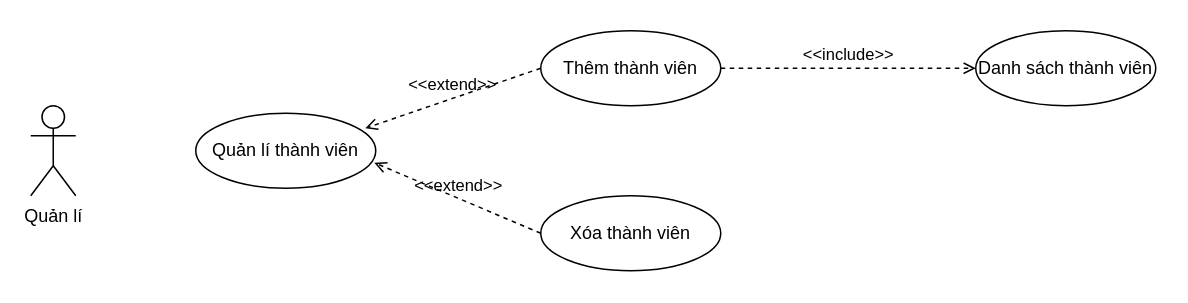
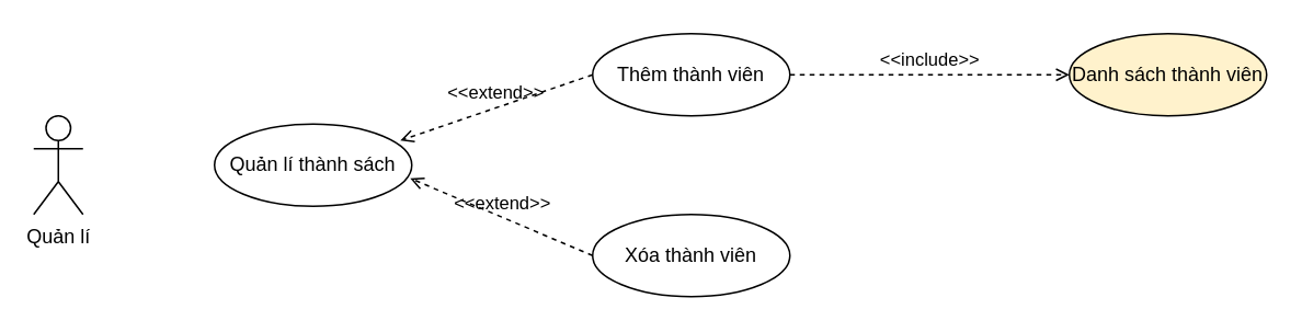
- <mxCell id="4" value="Danh sách thành viên" style="ellipse;whiteSpace=wrap;html=1;" vertex="1" parent="1"><mxGeometry x="650" y="20" width="120" height="50" as="geometry" /></mxCell>
+ <mxCell id="4" value="Danh sách thành viên" style="ellipse;whiteSpace=wrap;html=1;fillColor=#fff2cc;" vertex="1" parent="1"><mxGeometry x="650" y="20" width="120" height="50" as="geometry" /></mxCell>
- <mxCell id="7" value="Quản lí thành viên" style="ellipse;whiteSpace=wrap;html=1;" vertex="1" parent="1"><mxGeometry x="130" y="75" width="120" height="50" as="geometry" /></mxCell>
+ <mxCell id="7" value="Quản lí thành sách" style="ellipse;whiteSpace=wrap;html=1;" vertex="1" parent="1"><mxGeometry x="130" y="75" width="120" height="50" as="geometry" /></mxCell>
